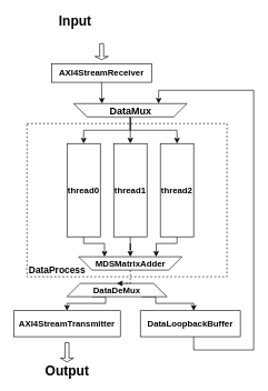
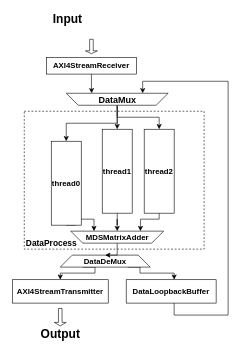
- <mxCell id="9" value="&lt;font style=&quot;font-size: 13px&quot;&gt;&lt;b&gt;thread0&lt;/b&gt;&lt;/font&gt;" style="rounded=0;whiteSpace=wrap;html=1;" parent="1" vertex="1"><mxGeometry x="100" y="215" width="50" height="140" as="geometry" /></mxCell>
+ <mxCell id="9" value="&lt;font style=&quot;font-size: 13px&quot;&gt;&lt;b&gt;thread0&lt;/b&gt;&lt;/font&gt;" style="rounded=0;whiteSpace=wrap;html=1;" parent="1" vertex="1"><mxGeometry x="85" y="235" width="50" height="140" as="geometry" /></mxCell>
- <mxCell id="22" style="edgeStyle=orthogonalEdgeStyle;rounded=0;orthogonalLoop=1;jettySize=auto;html=1;entryX=0.5;entryY=0;entryDx=0;entryDy=0;dashed=1;" parent="1" source="23" target="21" edge="1"><mxGeometry relative="1" as="geometry" /></mxCell>
+ <mxCell id="22" style="edgeStyle=orthogonalEdgeStyle;rounded=0;orthogonalLoop=1;jettySize=auto;html=1;entryX=0.5;entryY=0;entryDx=0;entryDy=0;" parent="1" source="23" target="21" edge="1"><mxGeometry relative="1" as="geometry" /></mxCell>
